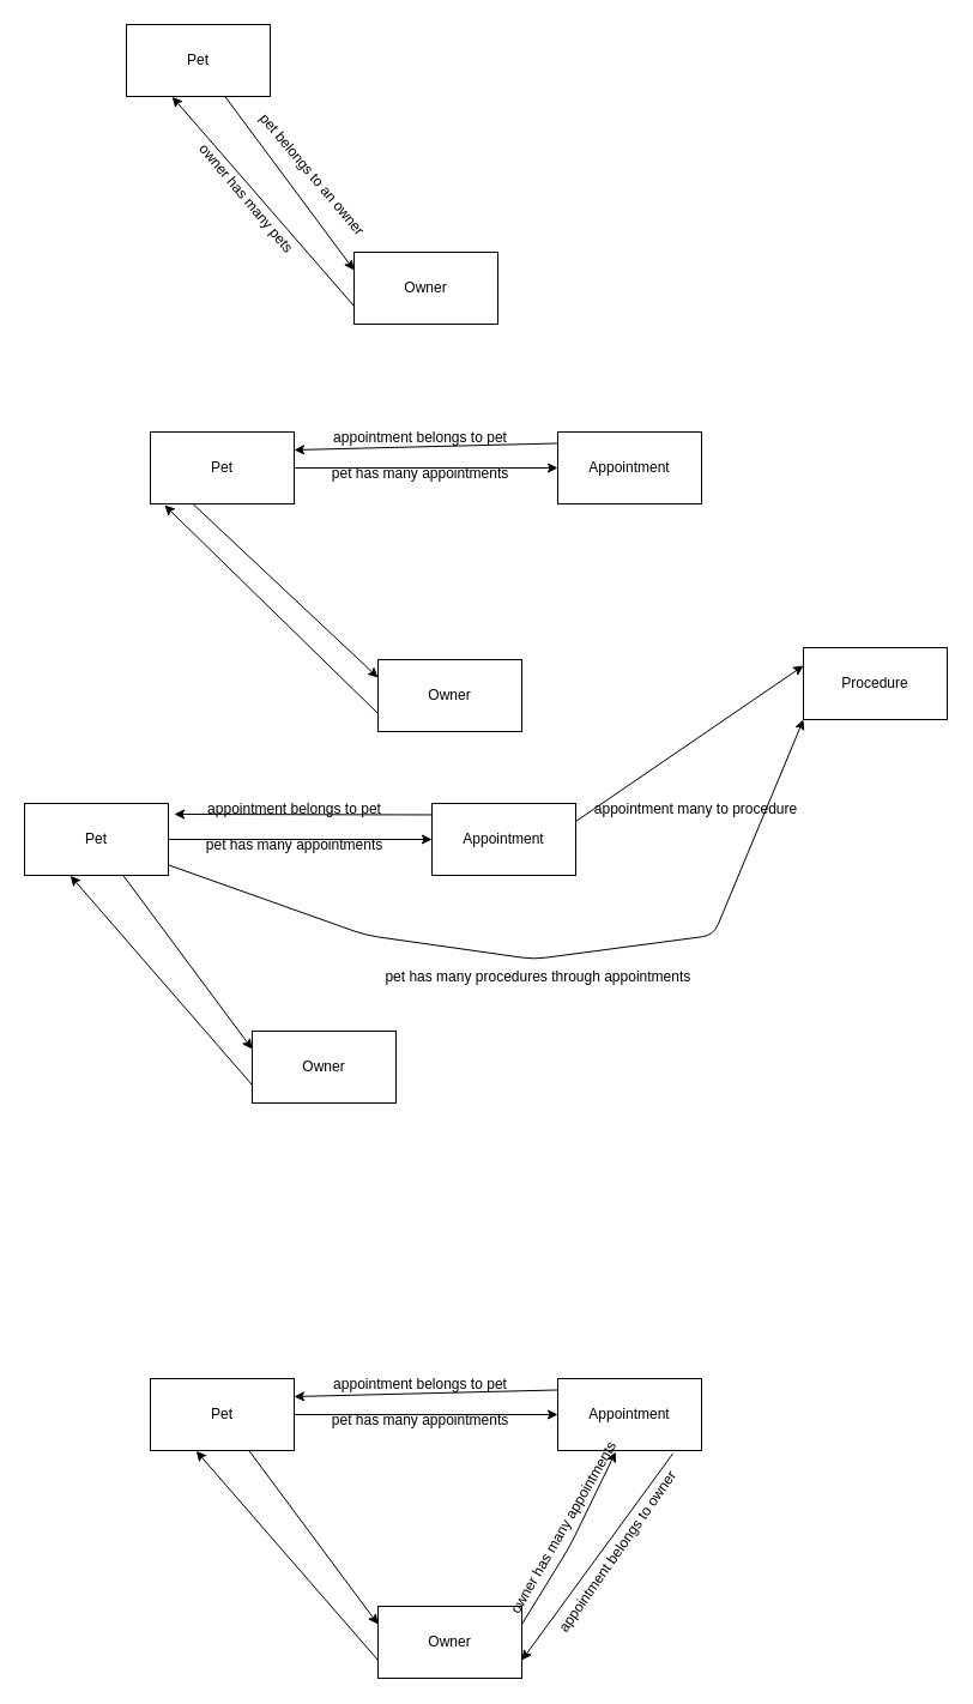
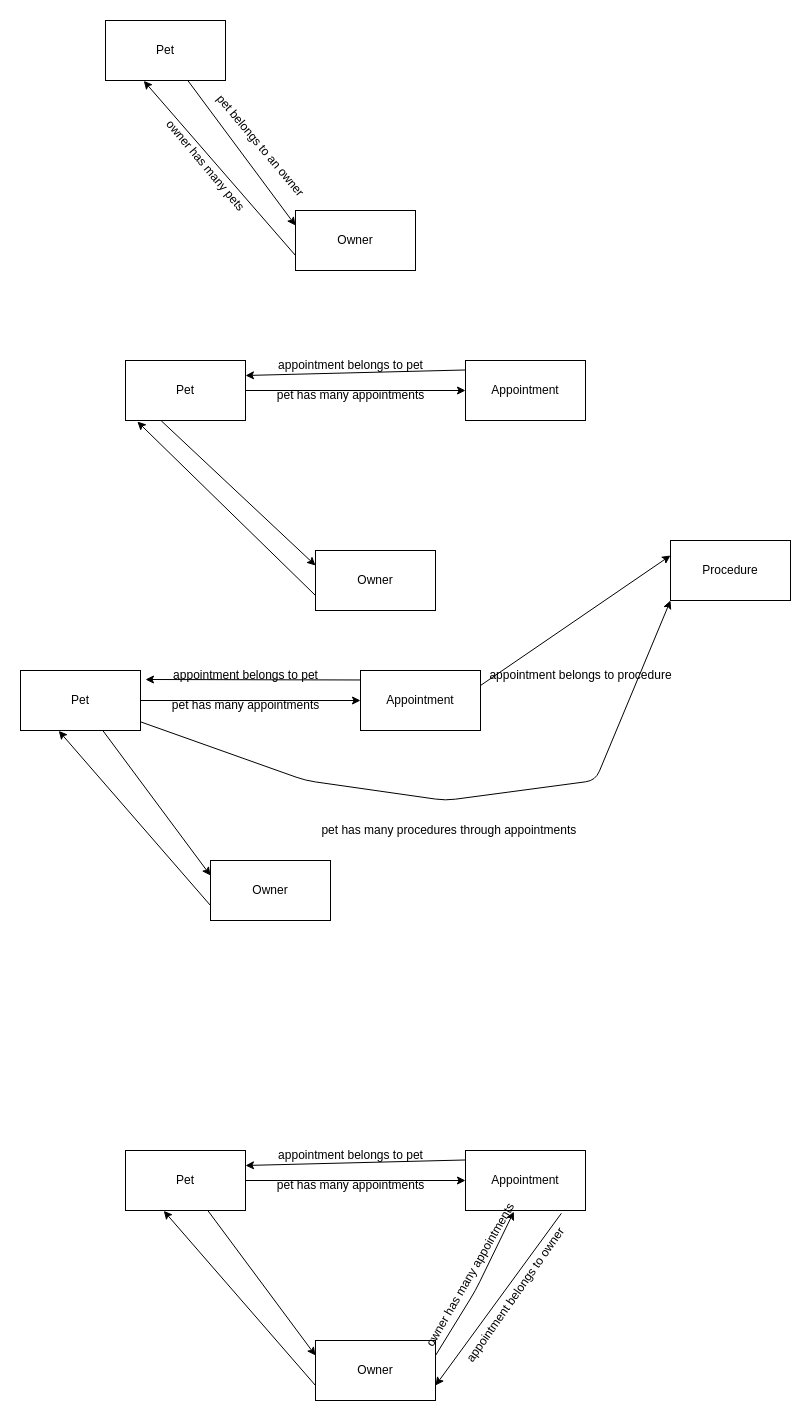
- <mxCell id="42" value="appointment many to procedure" style="text;html=1;align=center;verticalAlign=middle;resizable=0;points=[];autosize=1;strokeColor=none;fillColor=none;" parent="1" vertex="1"><mxGeometry x="475" y="660" width="210" height="30" as="geometry" /></mxCell>
+ <mxCell id="42" value="appointment belongs to procedure" style="text;html=1;align=center;verticalAlign=middle;resizable=0;points=[];autosize=1;strokeColor=none;fillColor=none;" parent="1" vertex="1"><mxGeometry x="475" y="660" width="210" height="30" as="geometry" /></mxCell>
- <mxCell id="43" value="pet has many procedures through appointments&amp;nbsp;&lt;br&gt;" style="text;html=1;align=center;verticalAlign=middle;resizable=0;points=[];autosize=1;strokeColor=none;fillColor=none;" parent="1" vertex="1"><mxGeometry x="310" y="800" width="280" height="30" as="geometry" /></mxCell>
+ <mxCell id="43" value="pet has many procedures through appointments&amp;nbsp;&lt;br&gt;" style="text;html=1;align=center;verticalAlign=middle;resizable=0;points=[];autosize=1;strokeColor=none;fillColor=none;" parent="1" vertex="1"><mxGeometry x="310" y="815" width="280" height="30" as="geometry" /></mxCell>
